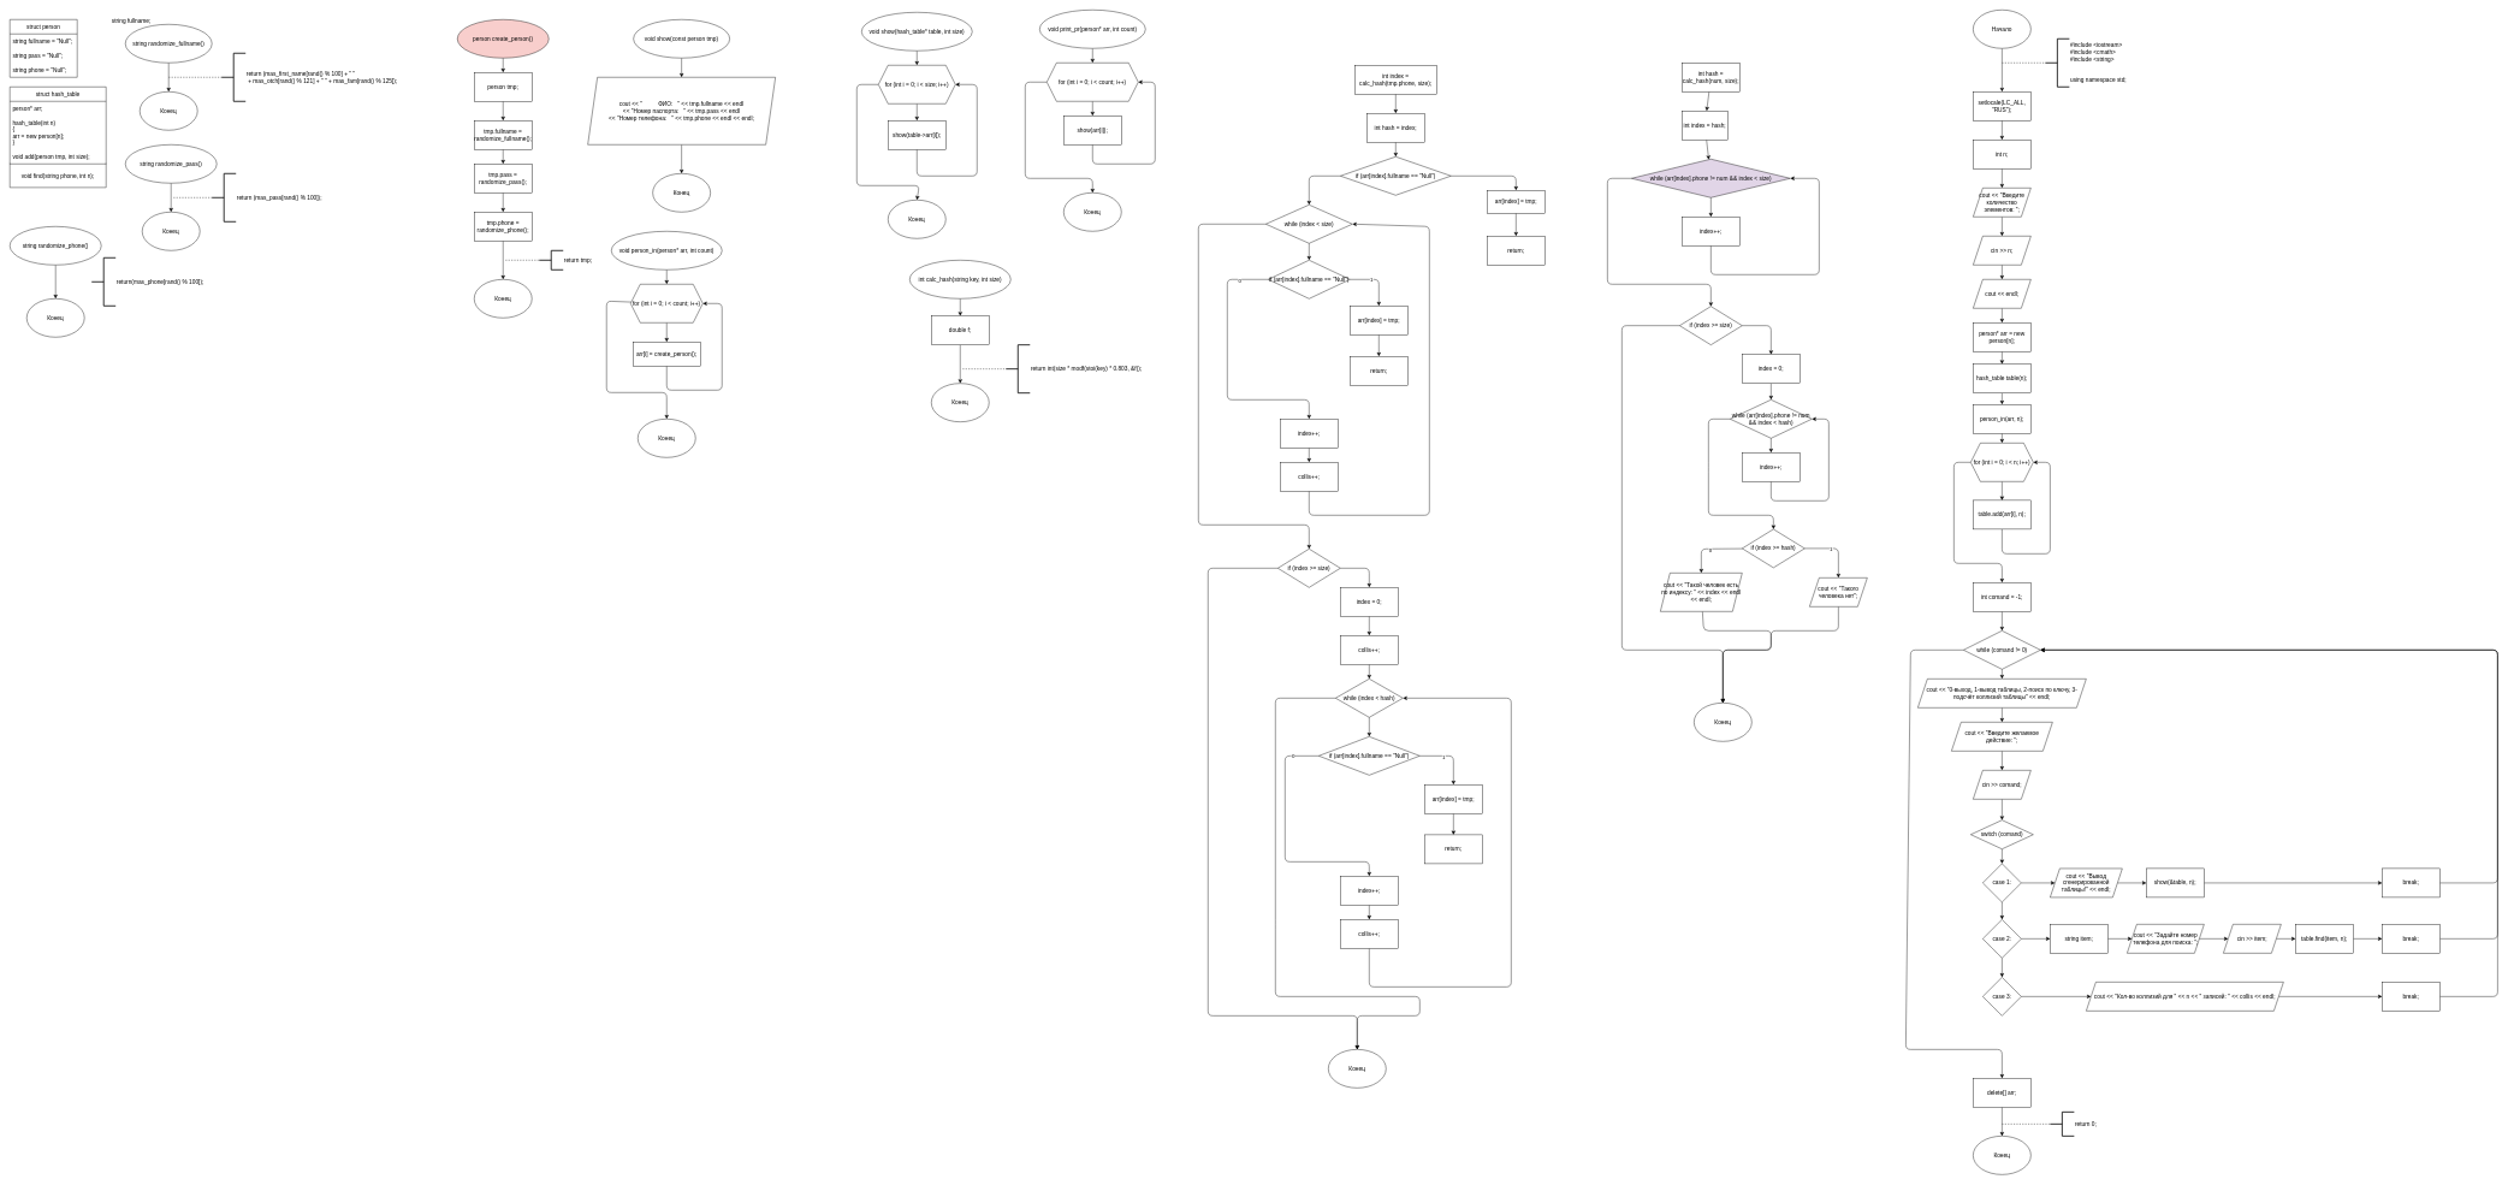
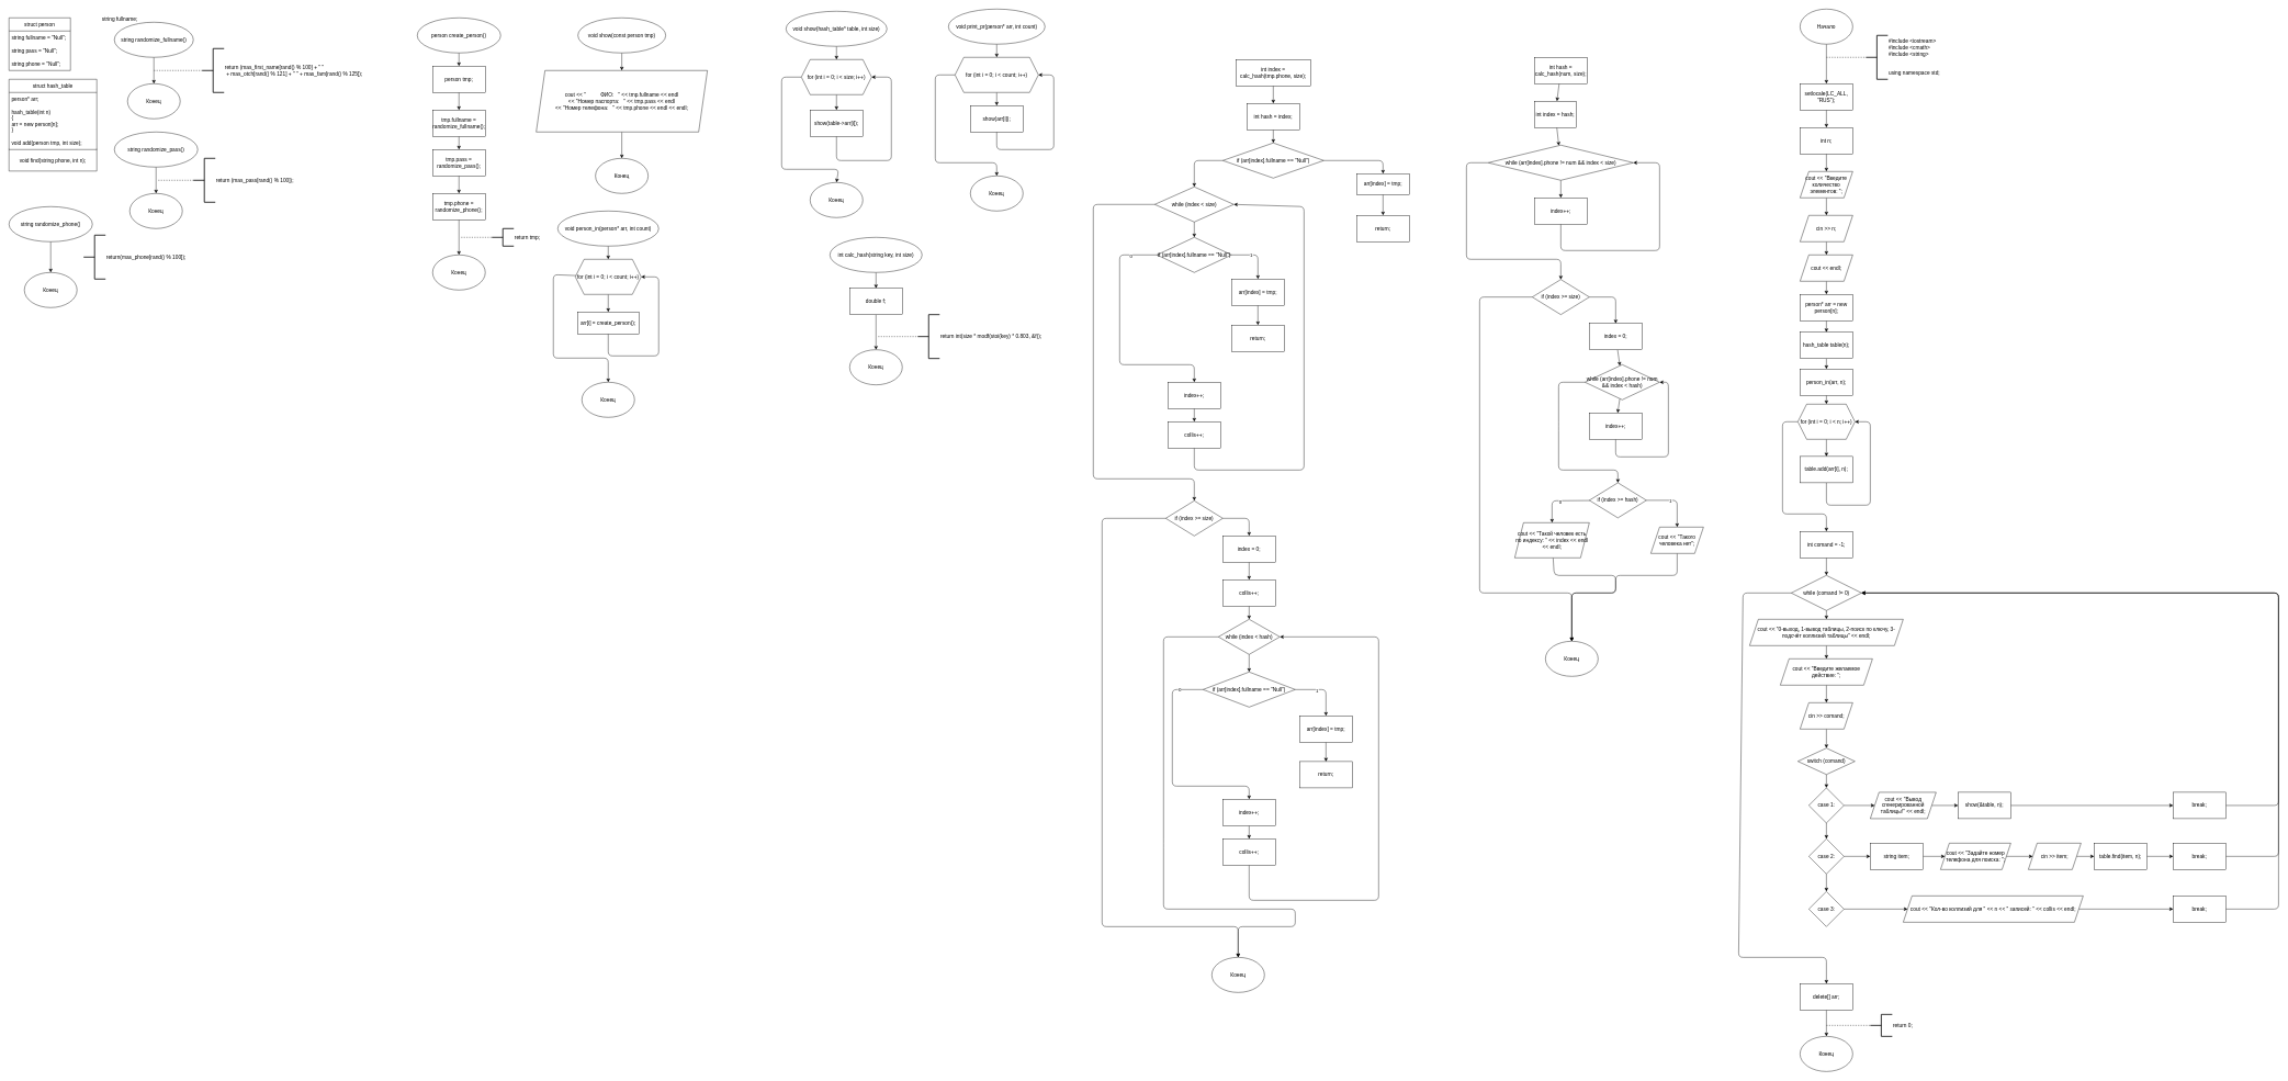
- <mxCell id="28" value="person create_person()" style="ellipse;whiteSpace=wrap;html=1;fillColor=#f8cecc;" vertex="1" parent="1"><mxGeometry x="950" y="40" width="190" height="80" as="geometry" /></mxCell>
+ <mxCell id="28" value="person create_person()" style="ellipse;whiteSpace=wrap;html=1;" vertex="1" parent="1"><mxGeometry x="950" y="40" width="190" height="80" as="geometry" /></mxCell>
- <mxCell id="130" value="while (arr[index].phone != num &amp;&amp; index &lt; size)" style="rhombus;whiteSpace=wrap;html=1;fillColor=#e1d5e7;" vertex="1" parent="1"><mxGeometry x="3390" y="330" width="330" height="80" as="geometry" /></mxCell>
+ <mxCell id="130" value="while (arr[index].phone != num &amp;&amp; index &lt; size)" style="rhombus;whiteSpace=wrap;html=1;" vertex="1" parent="1"><mxGeometry x="3390" y="330" width="330" height="80" as="geometry" /></mxCell>
- <mxCell id="140" value="while (arr[index].phone != num &amp;&amp; index &lt; hash)" style="rhombus;whiteSpace=wrap;html=1;" vertex="1" parent="1"><mxGeometry x="3595" y="830" width="170" height="80" as="geometry" /></mxCell>
+ <mxCell id="140" value="while (arr[index].phone != num &amp;&amp; index &lt; hash)" style="rhombus;whiteSpace=wrap;html=1;" vertex="1" parent="1"><mxGeometry x="3610" y="830" width="170" height="80" as="geometry" /></mxCell>
